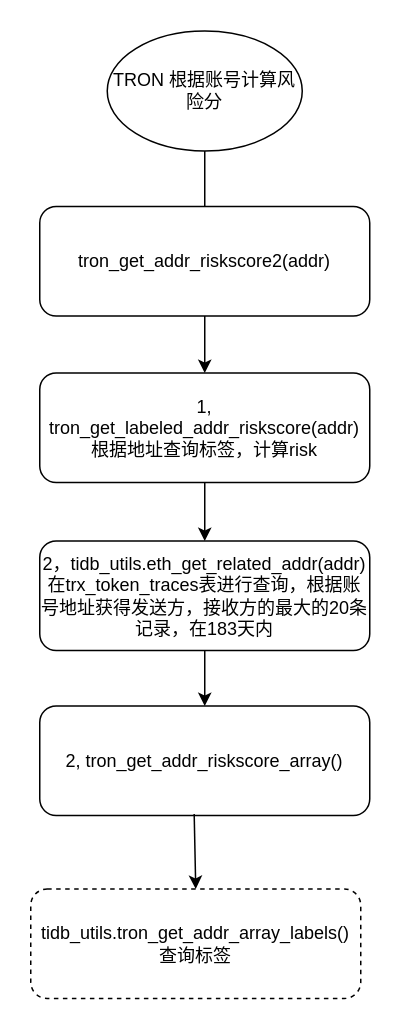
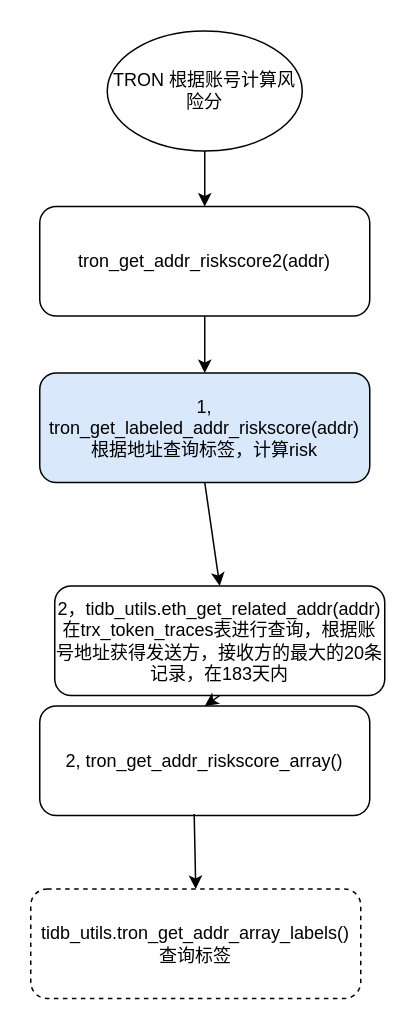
- <mxCell id="4" value="" style="endArrow=none;html=1;exitX=0.5;exitY=1;exitDx=0;exitDy=0;entryX=0.5;entryY=0;entryDx=0;entryDy=0;" edge="1" parent="1" source="2" target="3"><mxGeometry width="50" height="50" relative="1" as="geometry"><mxPoint x="106" y="360" as="sourcePoint" /><mxPoint x="126" y="140" as="targetPoint" /></mxGeometry></mxCell>
+ <mxCell id="4" value="" style="endArrow=classic;html=1;exitX=0.5;exitY=1;exitDx=0;exitDy=0;entryX=0.5;entryY=0;entryDx=0;entryDy=0;" edge="1" parent="1" source="2" target="3"><mxGeometry width="50" height="50" relative="1" as="geometry"><mxPoint x="106" y="360" as="sourcePoint" /><mxPoint x="126" y="140" as="targetPoint" /></mxGeometry></mxCell>
- <mxCell id="5" value="1, tron_get_labeled_addr_riskscore(addr)&lt;br&gt;根据地址查询标签，计算risk" style="rounded=1;whiteSpace=wrap;html=1;" vertex="1" parent="1"><mxGeometry x="26" y="248" width="220" height="73" as="geometry" /></mxCell>
+ <mxCell id="5" value="1, tron_get_labeled_addr_riskscore(addr)&lt;br&gt;根据地址查询标签，计算risk" style="rounded=1;whiteSpace=wrap;html=1;fillColor=#dae8fc;" vertex="1" parent="1"><mxGeometry x="26" y="248" width="220" height="73" as="geometry" /></mxCell>
- <mxCell id="7" value="&lt;div&gt;2，tidb_utils.eth_get_related_addr(addr)&lt;/div&gt;&lt;div&gt;在trx_token_traces表进行查询，根据账号地址获得发送方，接收方的最大的20条记录，在183天内&lt;br&gt;&lt;/div&gt;" style="rounded=1;whiteSpace=wrap;html=1;" vertex="1" parent="1"><mxGeometry x="26" y="360" width="220" height="73" as="geometry" /></mxCell>
+ <mxCell id="7" value="&lt;div&gt;2，tidb_utils.eth_get_related_addr(addr)&lt;/div&gt;&lt;div&gt;在trx_token_traces表进行查询，根据账号地址获得发送方，接收方的最大的20条记录，在183天内&lt;br&gt;&lt;/div&gt;" style="rounded=1;whiteSpace=wrap;html=1;" vertex="1" parent="1"><mxGeometry x="36" y="390" width="220" height="73" as="geometry" /></mxCell>
